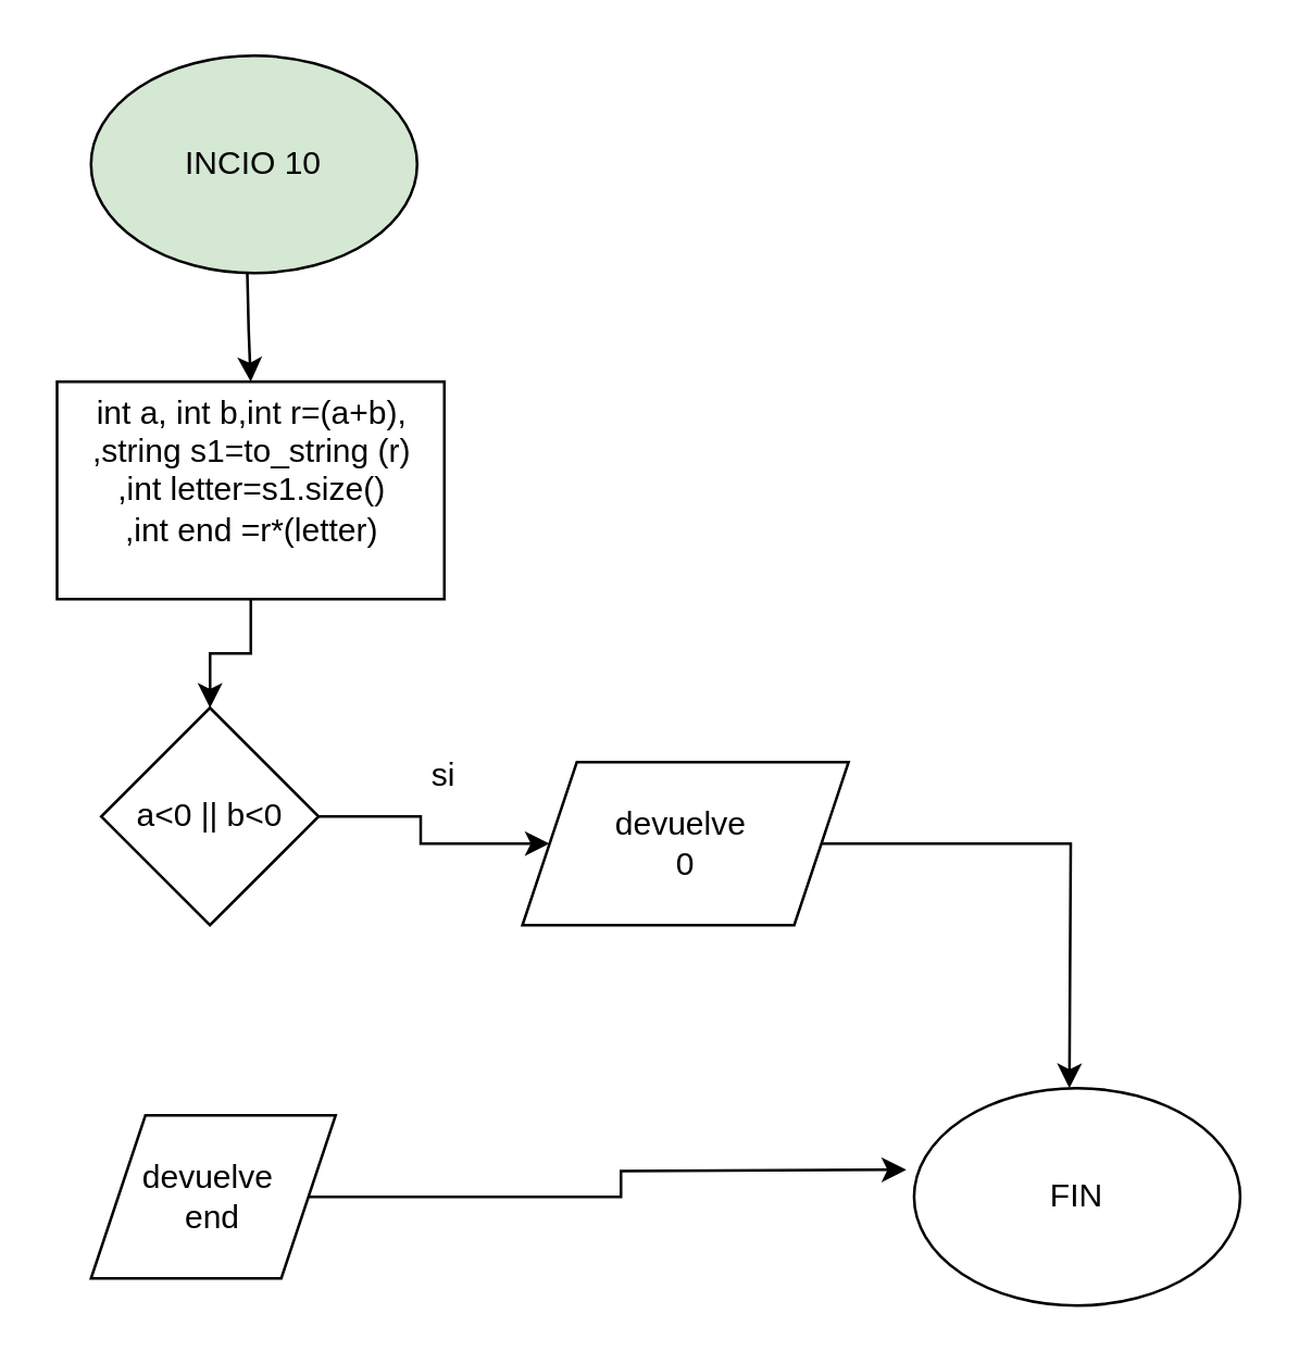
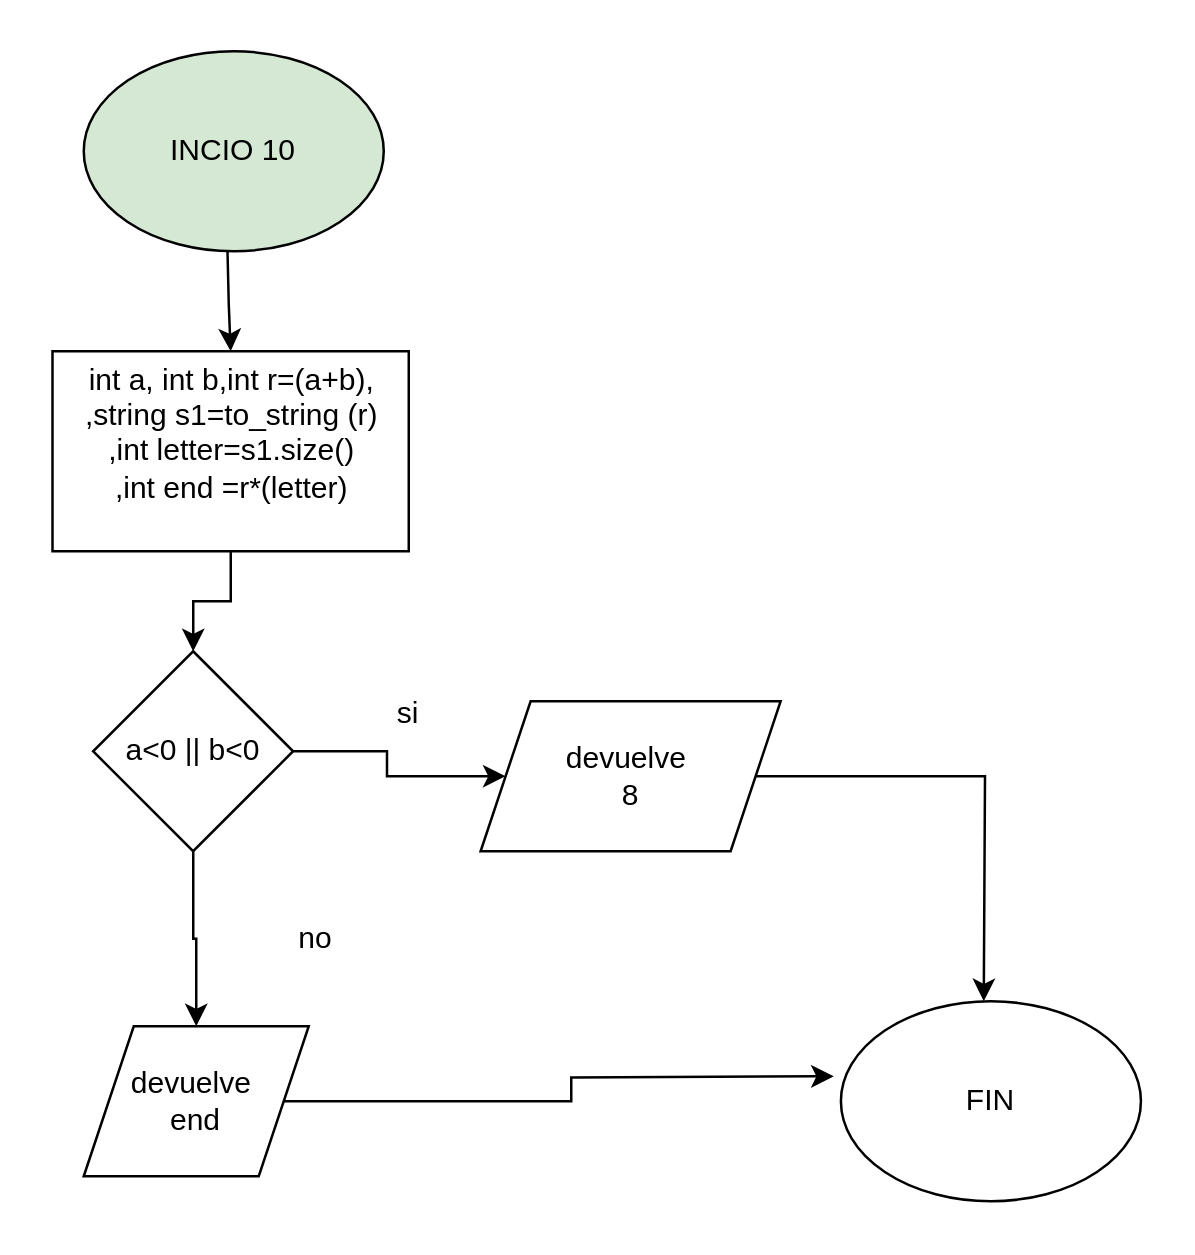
- <mxCell id="9" value="devuelve&amp;nbsp;&lt;div&gt;0&lt;/div&gt;" style="shape=parallelogram;perimeter=parallelogramPerimeter;whiteSpace=wrap;html=1;fixedSize=1;rounded=0;" vertex="1" parent="1"><mxGeometry x="191.75" y="280" width="120" height="60" as="geometry" /></mxCell>
+ <mxCell id="9" value="devuelve&amp;nbsp;&lt;div&gt;8&lt;/div&gt;" style="shape=parallelogram;perimeter=parallelogramPerimeter;whiteSpace=wrap;html=1;fixedSize=1;rounded=0;" vertex="1" parent="1"><mxGeometry x="191.75" y="280" width="120" height="60" as="geometry" /></mxCell>
+ <mxCell id="6" value="" style="edgeStyle=orthogonalEdgeStyle;rounded=0;orthogonalLoop=1;jettySize=auto;html=1;" edge="1" parent="1" source="7" target="11"><mxGeometry relative="1" as="geometry" /></mxCell>
+ <mxCell id="13" value="no" style="text;html=1;align=center;verticalAlign=middle;whiteSpace=wrap;rounded=0;" vertex="1" parent="1"><mxGeometry x="96" y="360" width="60" height="30" as="geometry" /></mxCell>
